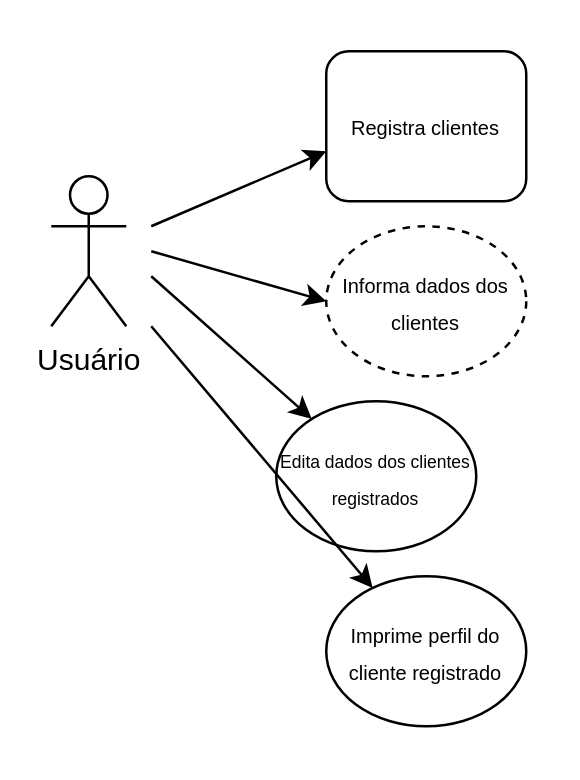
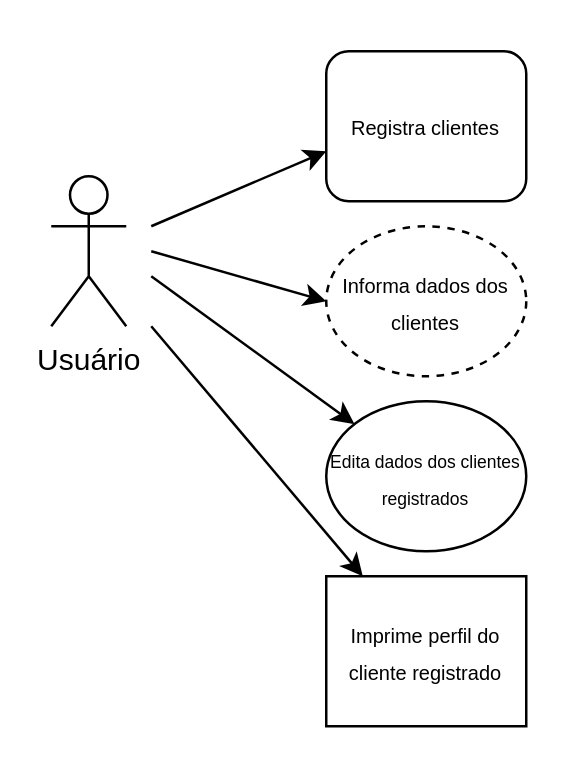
- <mxCell id="5" value="&lt;font style=&quot;font-size: 7px&quot;&gt;Edita dados dos clientes registrados&lt;/font&gt;" style="ellipse;whiteSpace=wrap;html=1;" vertex="1" parent="1"><mxGeometry x="110" y="160" width="80" height="60" as="geometry" /></mxCell>
+ <mxCell id="5" value="&lt;font style=&quot;font-size: 7px&quot;&gt;Edita dados dos clientes registrados&lt;/font&gt;" style="ellipse;whiteSpace=wrap;html=1;" vertex="1" parent="1"><mxGeometry x="130" y="160" width="80" height="60" as="geometry" /></mxCell>
- <mxCell id="6" value="&lt;font style=&quot;font-size: 8px&quot;&gt;Imprime perfil do cliente registrado&lt;/font&gt;" style="ellipse;whiteSpace=wrap;html=1;" vertex="1" parent="1"><mxGeometry x="130" y="230" width="80" height="60" as="geometry" /></mxCell>
+ <mxCell id="6" value="&lt;font style=&quot;font-size: 8px&quot;&gt;Imprime perfil do cliente registrado&lt;/font&gt;" style="whiteSpace=wrap;html=1;rounded=0;" vertex="1" parent="1"><mxGeometry x="130" y="230" width="80" height="60" as="geometry" /></mxCell>
